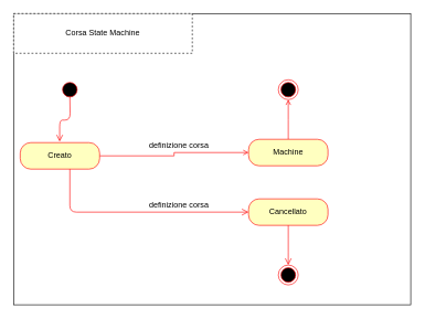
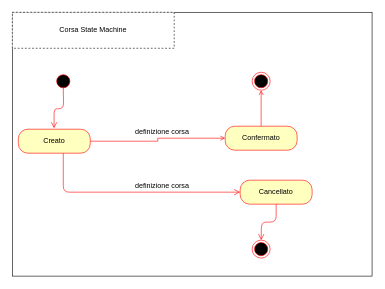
- <mxCell id="10" value="Machine" style="rounded=1;whiteSpace=wrap;html=1;arcSize=40;fontColor=#000000;fillColor=#ffffc0;strokeColor=#ff0000;" vertex="1" parent="1"><mxGeometry x="375" y="210" width="120" height="40" as="geometry" /></mxCell>
+ <mxCell id="10" value="Confermato" style="rounded=1;whiteSpace=wrap;html=1;arcSize=40;fontColor=#000000;fillColor=#ffffc0;strokeColor=#ff0000;" vertex="1" parent="1"><mxGeometry x="375" y="210" width="120" height="40" as="geometry" /></mxCell>
- <mxCell id="12" value="Cancellato" style="rounded=1;whiteSpace=wrap;html=1;arcSize=40;fontColor=#000000;fillColor=#ffffc0;strokeColor=#ff0000;" vertex="1" parent="1"><mxGeometry x="375" y="300" width="120" height="40" as="geometry" /></mxCell>
+ <mxCell id="12" value="Cancellato" style="rounded=1;whiteSpace=wrap;html=1;arcSize=40;fontColor=#000000;fillColor=#ffffc0;strokeColor=#ff0000;" vertex="1" parent="1"><mxGeometry x="400" y="300" width="120" height="40" as="geometry" /></mxCell>
